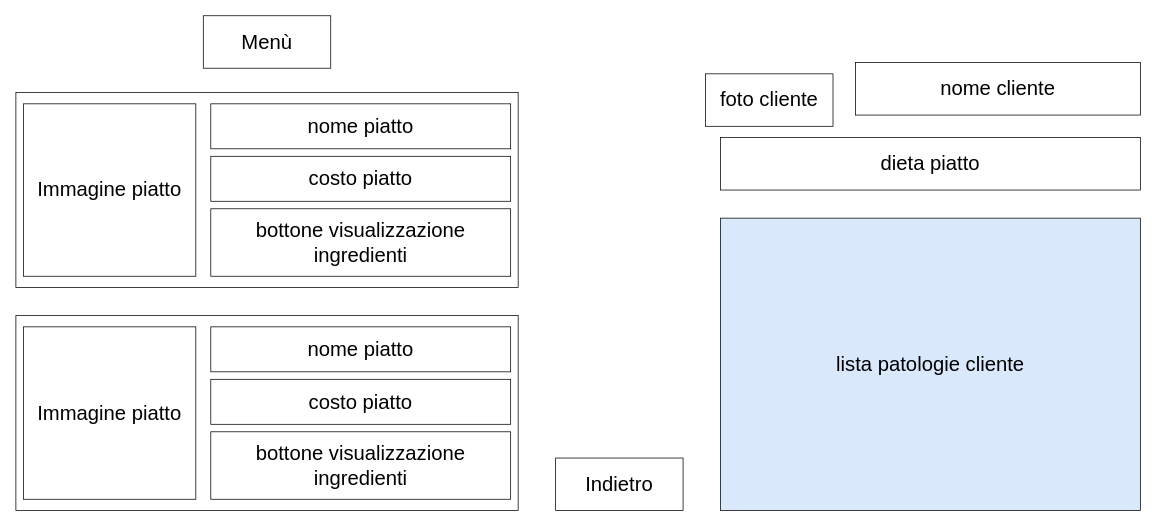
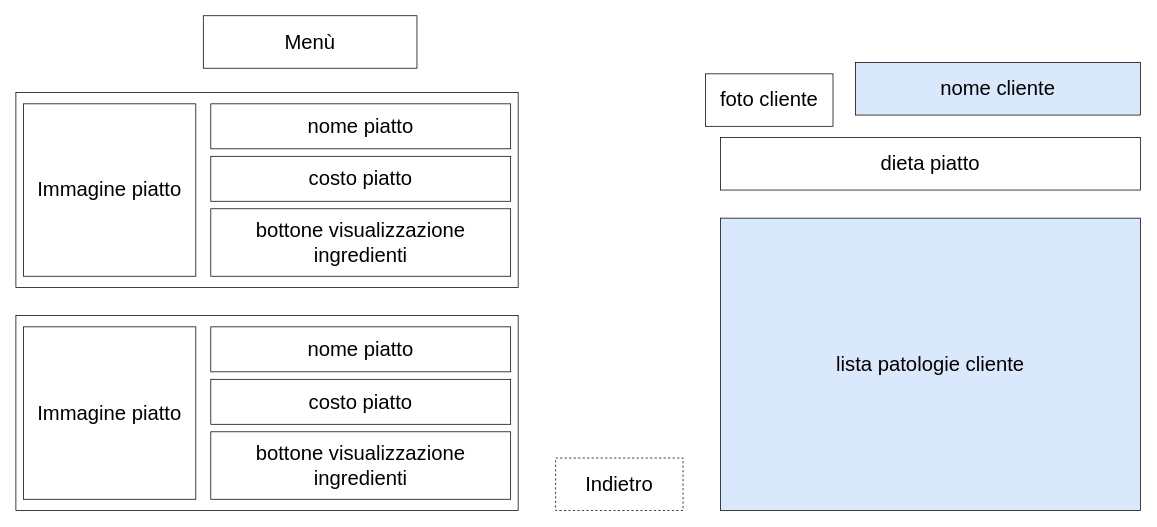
- <mxCell id="2" value="Menù" style="rounded=0;whiteSpace=wrap;html=1;fontSize=27;" vertex="1" parent="1"><mxGeometry x="270" y="20.5" width="170" height="70" as="geometry" /></mxCell>
+ <mxCell id="2" value="Menù" style="rounded=0;whiteSpace=wrap;html=1;fontSize=27;" vertex="1" parent="1"><mxGeometry x="270" y="20.5" width="285" height="70" as="geometry" /></mxCell>
- <mxCell id="14" value="nome cliente" style="rounded=0;whiteSpace=wrap;html=1;fontSize=27;" vertex="1" parent="1"><mxGeometry x="1140" y="83" width="380" height="70" as="geometry" /></mxCell>
+ <mxCell id="14" value="nome cliente" style="rounded=0;whiteSpace=wrap;html=1;fontSize=27;fillColor=#dae8fc;" vertex="1" parent="1"><mxGeometry x="1140" y="83" width="380" height="70" as="geometry" /></mxCell>
- <mxCell id="17" value="Indietro" style="rounded=0;whiteSpace=wrap;html=1;fontSize=27;" vertex="1" parent="1"><mxGeometry x="740" y="610.5" width="170" height="70" as="geometry" /></mxCell>
+ <mxCell id="17" value="Indietro" style="rounded=0;whiteSpace=wrap;html=1;fontSize=27;dashed=1;" vertex="1" parent="1"><mxGeometry x="740" y="610.5" width="170" height="70" as="geometry" /></mxCell>
